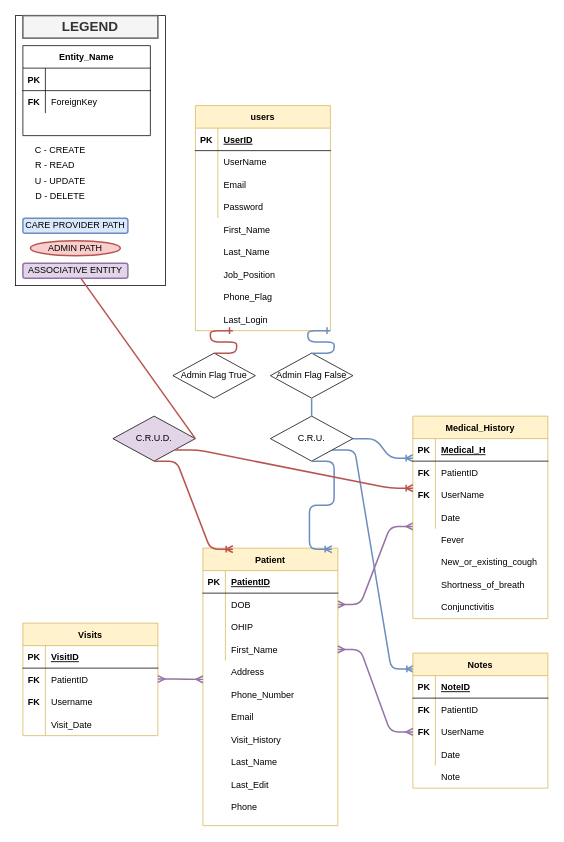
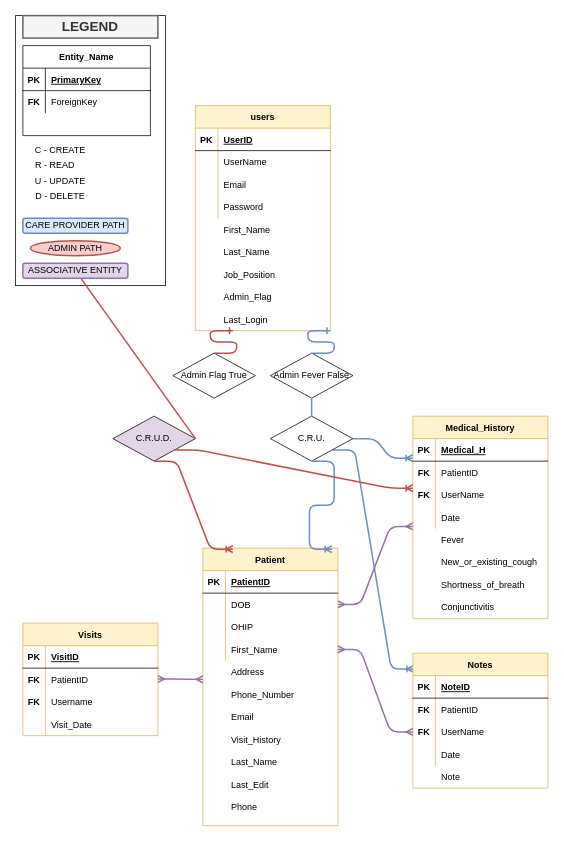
+ <mxCell id="72" value="PrimaryKey" style="shape=partialRectangle;connectable=0;fillColor=none;top=0;left=0;bottom=0;right=0;align=left;spacingLeft=6;fontStyle=5;overflow=hidden;" parent="70" vertex="1"><mxGeometry x="30" width="140" height="30" as="geometry" /></mxCell>
- <mxCell id="55" value="Phone_Flag" style="shape=partialRectangle;connectable=0;fillColor=none;top=0;left=0;bottom=0;right=0;align=left;spacingLeft=6;overflow=hidden;" parent="1" vertex="1"><mxGeometry x="290" y="380" width="150" height="30" as="geometry" /></mxCell>
+ <mxCell id="55" value="Admin_Flag" style="shape=partialRectangle;connectable=0;fillColor=none;top=0;left=0;bottom=0;right=0;align=left;spacingLeft=6;overflow=hidden;" parent="1" vertex="1"><mxGeometry x="290" y="380" width="150" height="30" as="geometry" /></mxCell>
- <mxCell id="59" value="Admin Flag False" style="rhombus;whiteSpace=wrap;html=1;" parent="1" vertex="1"><mxGeometry x="360" y="470" width="110" height="60" as="geometry" /></mxCell>
+ <mxCell id="59" value="Admin Fever False" style="rhombus;whiteSpace=wrap;html=1;" parent="1" vertex="1"><mxGeometry x="360" y="470" width="110" height="60" as="geometry" /></mxCell>
